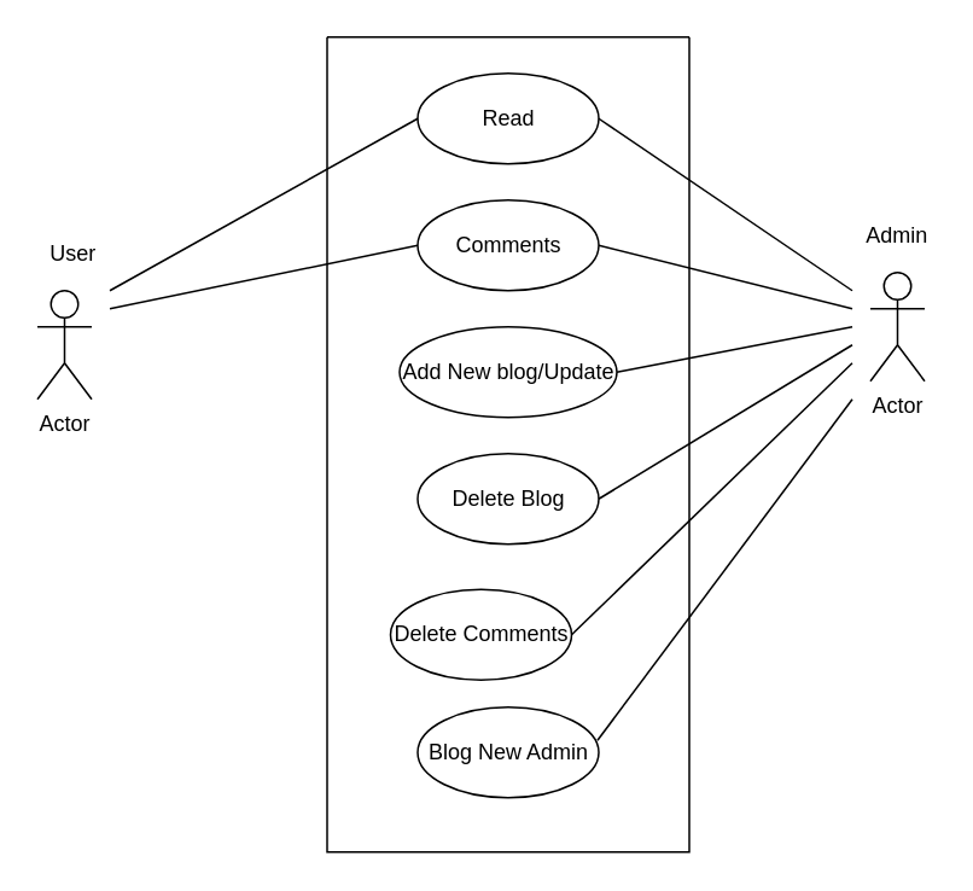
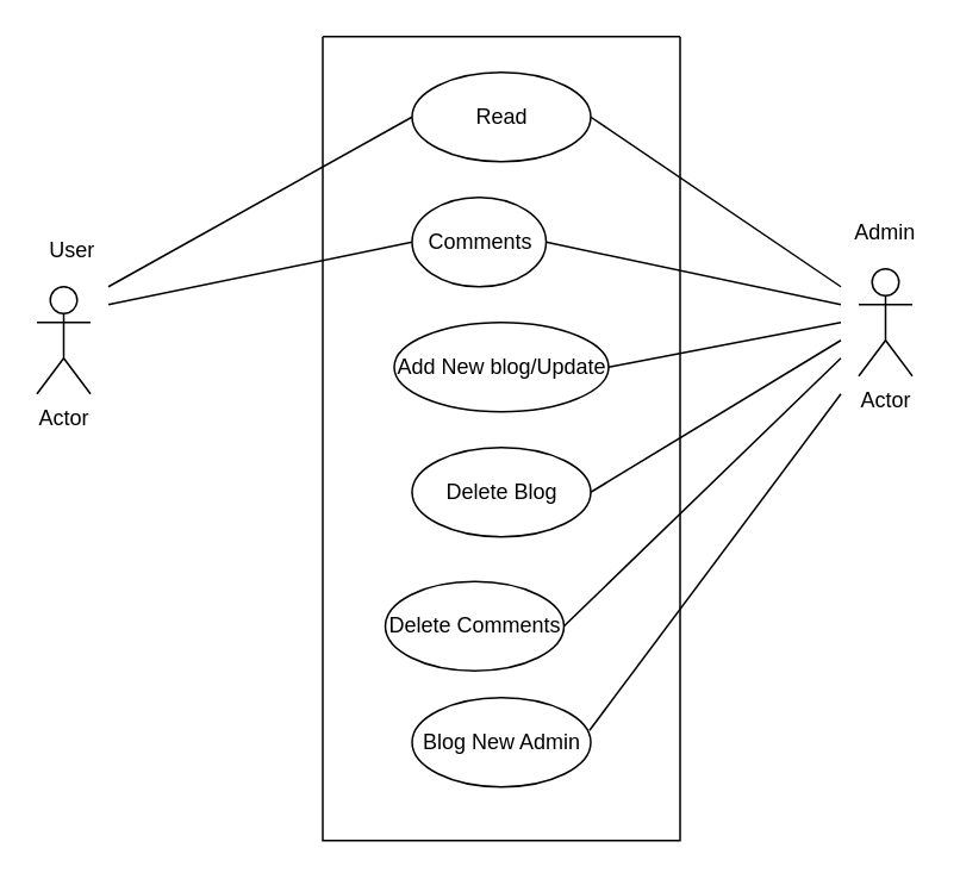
- <mxCell id="7" value="Comments" style="shape=ellipse;html=1;dashed=0;whitespace=wrap;perimeter=ellipsePerimeter;" vertex="1" parent="2"><mxGeometry x="50" y="90" width="100" height="50" as="geometry" /></mxCell>
+ <mxCell id="7" value="Comments" style="shape=ellipse;html=1;dashed=0;whitespace=wrap;perimeter=ellipsePerimeter;" vertex="1" parent="2"><mxGeometry x="50" y="90" width="75" height="50" as="geometry" /></mxCell>
